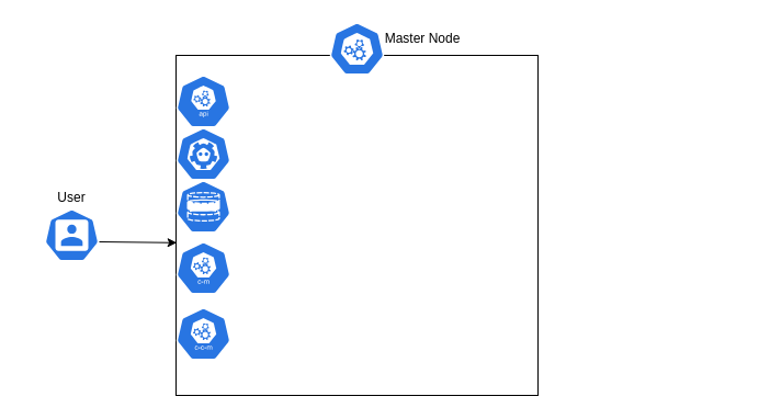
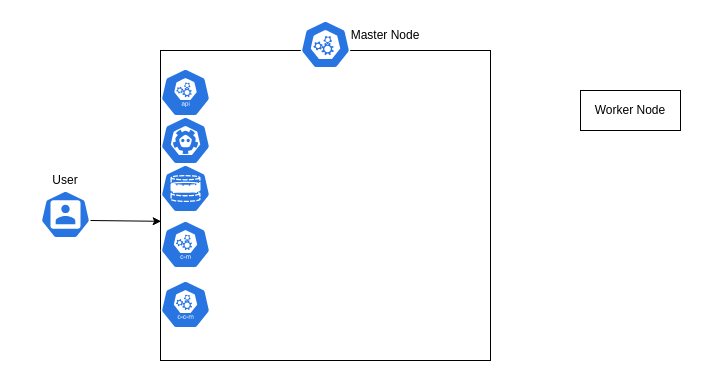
+ <mxCell id="2" value="Worker Node" style="whiteSpace=wrap;html=1;align=center;" parent="1" vertex="1"><mxGeometry x="580" y="90" width="100" height="40" as="geometry" /></mxCell>
